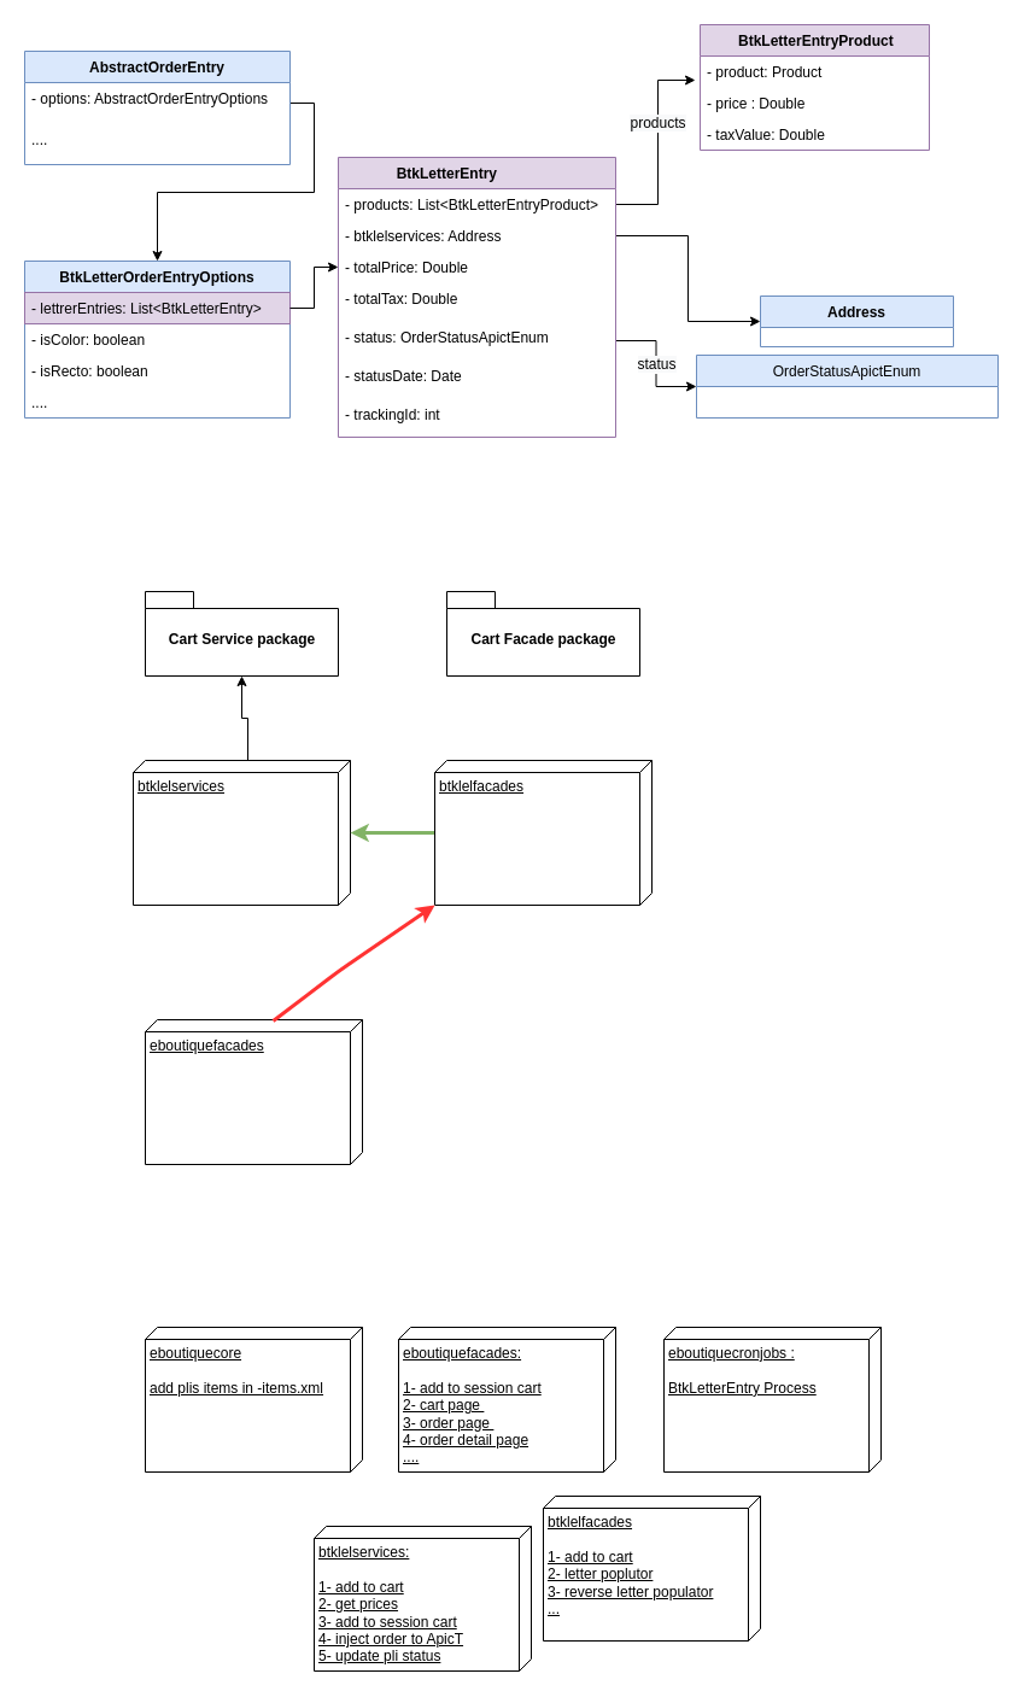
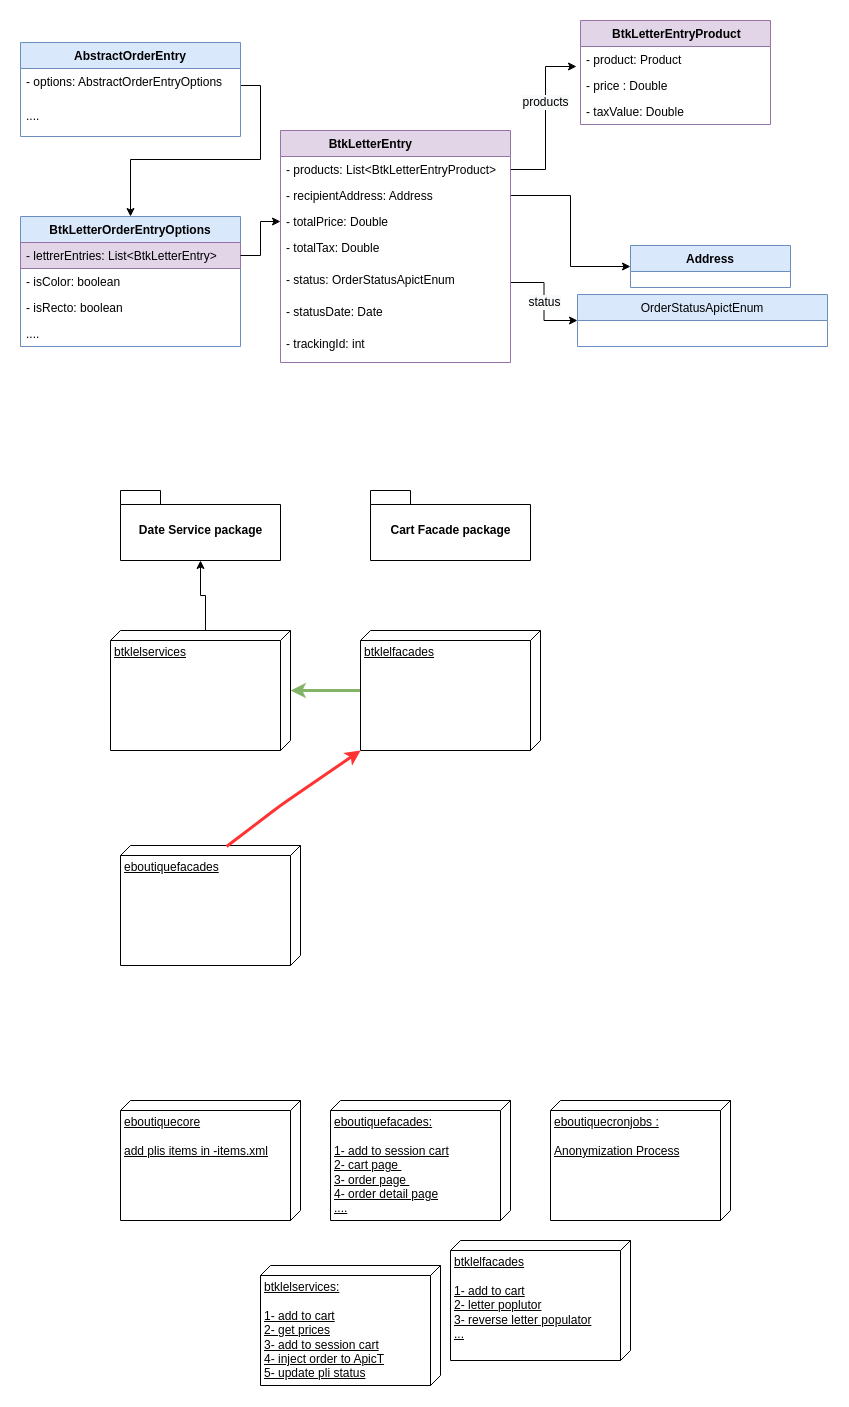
- <mxCell id="21" value="- btklelservices: Address" style="text;strokeColor=none;fillColor=none;align=left;verticalAlign=top;spacingLeft=4;spacingRight=4;overflow=hidden;rotatable=0;points=[[0,0.5],[1,0.5]];portConstraint=eastwest;" parent="19" vertex="1"><mxGeometry y="52" width="230" height="26" as="geometry" /></mxCell>
+ <mxCell id="21" value="- recipientAddress: Address" style="text;strokeColor=none;fillColor=none;align=left;verticalAlign=top;spacingLeft=4;spacingRight=4;overflow=hidden;rotatable=0;points=[[0,0.5],[1,0.5]];portConstraint=eastwest;" parent="19" vertex="1"><mxGeometry y="52" width="230" height="26" as="geometry" /></mxCell>
- <mxCell id="37" value="Cart Service package" style="shape=folder;fontStyle=1;spacingTop=10;tabWidth=40;tabHeight=14;tabPosition=left;html=1;" parent="1" vertex="1"><mxGeometry x="120" y="490" width="160" height="70" as="geometry" /></mxCell>
+ <mxCell id="37" value="Date Service package" style="shape=folder;fontStyle=1;spacingTop=10;tabWidth=40;tabHeight=14;tabPosition=left;html=1;" parent="1" vertex="1"><mxGeometry x="120" y="490" width="160" height="70" as="geometry" /></mxCell>
- <mxCell id="41" value="eboutiquecronjobs :&lt;br&gt;&lt;br&gt;BtkLetterEntry Process" style="verticalAlign=top;align=left;spacingTop=8;spacingLeft=2;spacingRight=12;shape=cube;size=10;direction=south;fontStyle=4;html=1;" vertex="1" parent="1"><mxGeometry x="550" y="1100" width="180" height="120" as="geometry" /></mxCell>
+ <mxCell id="41" value="eboutiquecronjobs :&lt;br&gt;&lt;br&gt;Anonymization Process" style="verticalAlign=top;align=left;spacingTop=8;spacingLeft=2;spacingRight=12;shape=cube;size=10;direction=south;fontStyle=4;html=1;" vertex="1" parent="1"><mxGeometry x="550" y="1100" width="180" height="120" as="geometry" /></mxCell>
